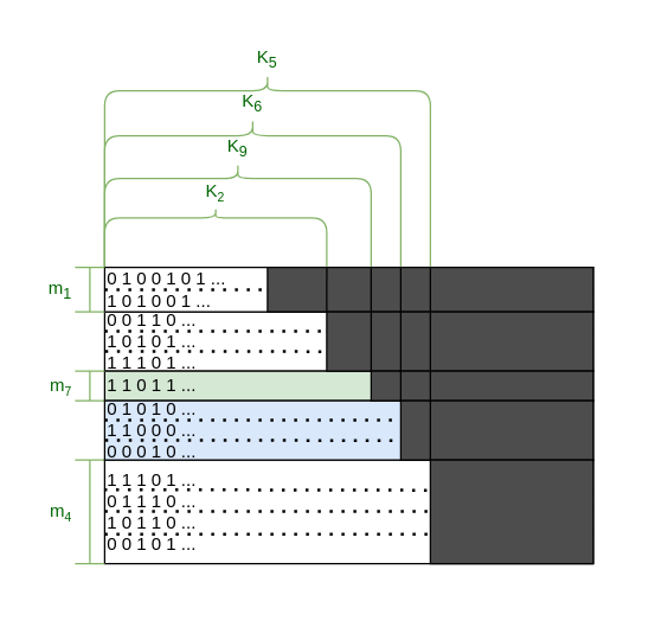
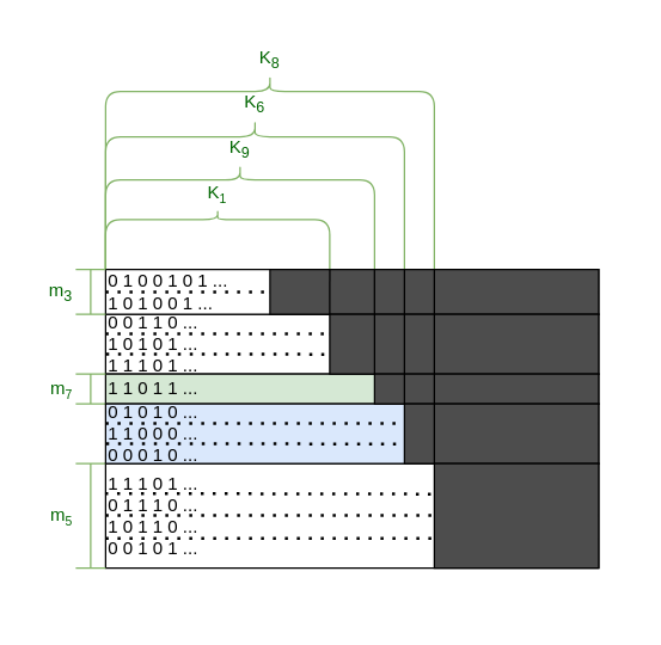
- <mxCell id="2" value="K&lt;sub&gt;5&lt;/sub&gt;" style="shape=curlyBracket;whiteSpace=wrap;html=1;rounded=1;flipH=1;strokeWidth=1;fontSize=12;fillColor=#d5e8d4;direction=south;size=0.083;labelPosition=center;verticalLabelPosition=top;align=center;verticalAlign=bottom;gradientColor=#97d077;strokeColor=#82b366;fontColor=#006600;" vertex="1" parent="1"><mxGeometry x="70" y="50" width="220" height="130" as="geometry" /></mxCell>
+ <mxCell id="2" value="K&lt;sub&gt;8&lt;/sub&gt;" style="shape=curlyBracket;whiteSpace=wrap;html=1;rounded=1;flipH=1;strokeWidth=1;fontSize=12;fillColor=#d5e8d4;direction=south;size=0.083;labelPosition=center;verticalLabelPosition=top;align=center;verticalAlign=bottom;gradientColor=#97d077;strokeColor=#82b366;fontColor=#006600;" vertex="1" parent="1"><mxGeometry x="70" y="50" width="220" height="130" as="geometry" /></mxCell>
- <mxCell id="5" value="K&lt;span style=&quot;font-size: 10px;&quot;&gt;&lt;sub&gt;2&lt;/sub&gt;&lt;/span&gt;" style="shape=curlyBracket;whiteSpace=wrap;html=1;rounded=1;flipH=1;strokeWidth=1;fontSize=12;fillColor=#d5e8d4;direction=south;size=0.167;labelPosition=center;verticalLabelPosition=top;align=center;verticalAlign=bottom;gradientColor=#97d077;strokeColor=#82b366;fontColor=#006600;" vertex="1" parent="1"><mxGeometry x="70" y="140" width="150" height="40" as="geometry" /></mxCell>
+ <mxCell id="5" value="K&lt;span style=&quot;font-size: 10px;&quot;&gt;&lt;sub&gt;1&lt;/sub&gt;&lt;/span&gt;" style="shape=curlyBracket;whiteSpace=wrap;html=1;rounded=1;flipH=1;strokeWidth=1;fontSize=12;fillColor=#d5e8d4;direction=south;size=0.167;labelPosition=center;verticalLabelPosition=top;align=center;verticalAlign=bottom;gradientColor=#97d077;strokeColor=#82b366;fontColor=#006600;" vertex="1" parent="1"><mxGeometry x="70" y="140" width="150" height="40" as="geometry" /></mxCell>
- <mxCell id="11" value="m&lt;sub&gt;1&lt;/sub&gt;" style="shape=crossbar;whiteSpace=wrap;html=1;rounded=1;direction=south;labelPosition=left;verticalLabelPosition=middle;align=right;verticalAlign=middle;fillColor=#d5e8d4;gradientColor=#97d077;strokeColor=#82b366;fontColor=#006600;" vertex="1" parent="1"><mxGeometry x="50" y="180" width="20" height="30" as="geometry" /></mxCell>
+ <mxCell id="11" value="m&lt;sub&gt;3&lt;/sub&gt;" style="shape=crossbar;whiteSpace=wrap;html=1;rounded=1;direction=south;labelPosition=left;verticalLabelPosition=middle;align=right;verticalAlign=middle;fillColor=#d5e8d4;gradientColor=#97d077;strokeColor=#82b366;fontColor=#006600;" vertex="1" parent="1"><mxGeometry x="50" y="180" width="20" height="30" as="geometry" /></mxCell>
- <mxCell id="13" value="m&lt;span style=&quot;font-size: 10px;&quot;&gt;&lt;sub&gt;4&lt;/sub&gt;&lt;/span&gt;" style="shape=crossbar;whiteSpace=wrap;html=1;rounded=1;direction=south;labelPosition=left;verticalLabelPosition=middle;align=right;verticalAlign=middle;fillColor=#d5e8d4;gradientColor=#97d077;strokeColor=#82b366;fontColor=#006600;" vertex="1" parent="1"><mxGeometry x="50" y="310" width="20" height="70" as="geometry" /></mxCell>
+ <mxCell id="13" value="m&lt;span style=&quot;font-size: 10px;&quot;&gt;&lt;sub&gt;5&lt;/sub&gt;&lt;/span&gt;" style="shape=crossbar;whiteSpace=wrap;html=1;rounded=1;direction=south;labelPosition=left;verticalLabelPosition=middle;align=right;verticalAlign=middle;fillColor=#d5e8d4;gradientColor=#97d077;strokeColor=#82b366;fontColor=#006600;" vertex="1" parent="1"><mxGeometry x="50" y="310" width="20" height="70" as="geometry" /></mxCell>
